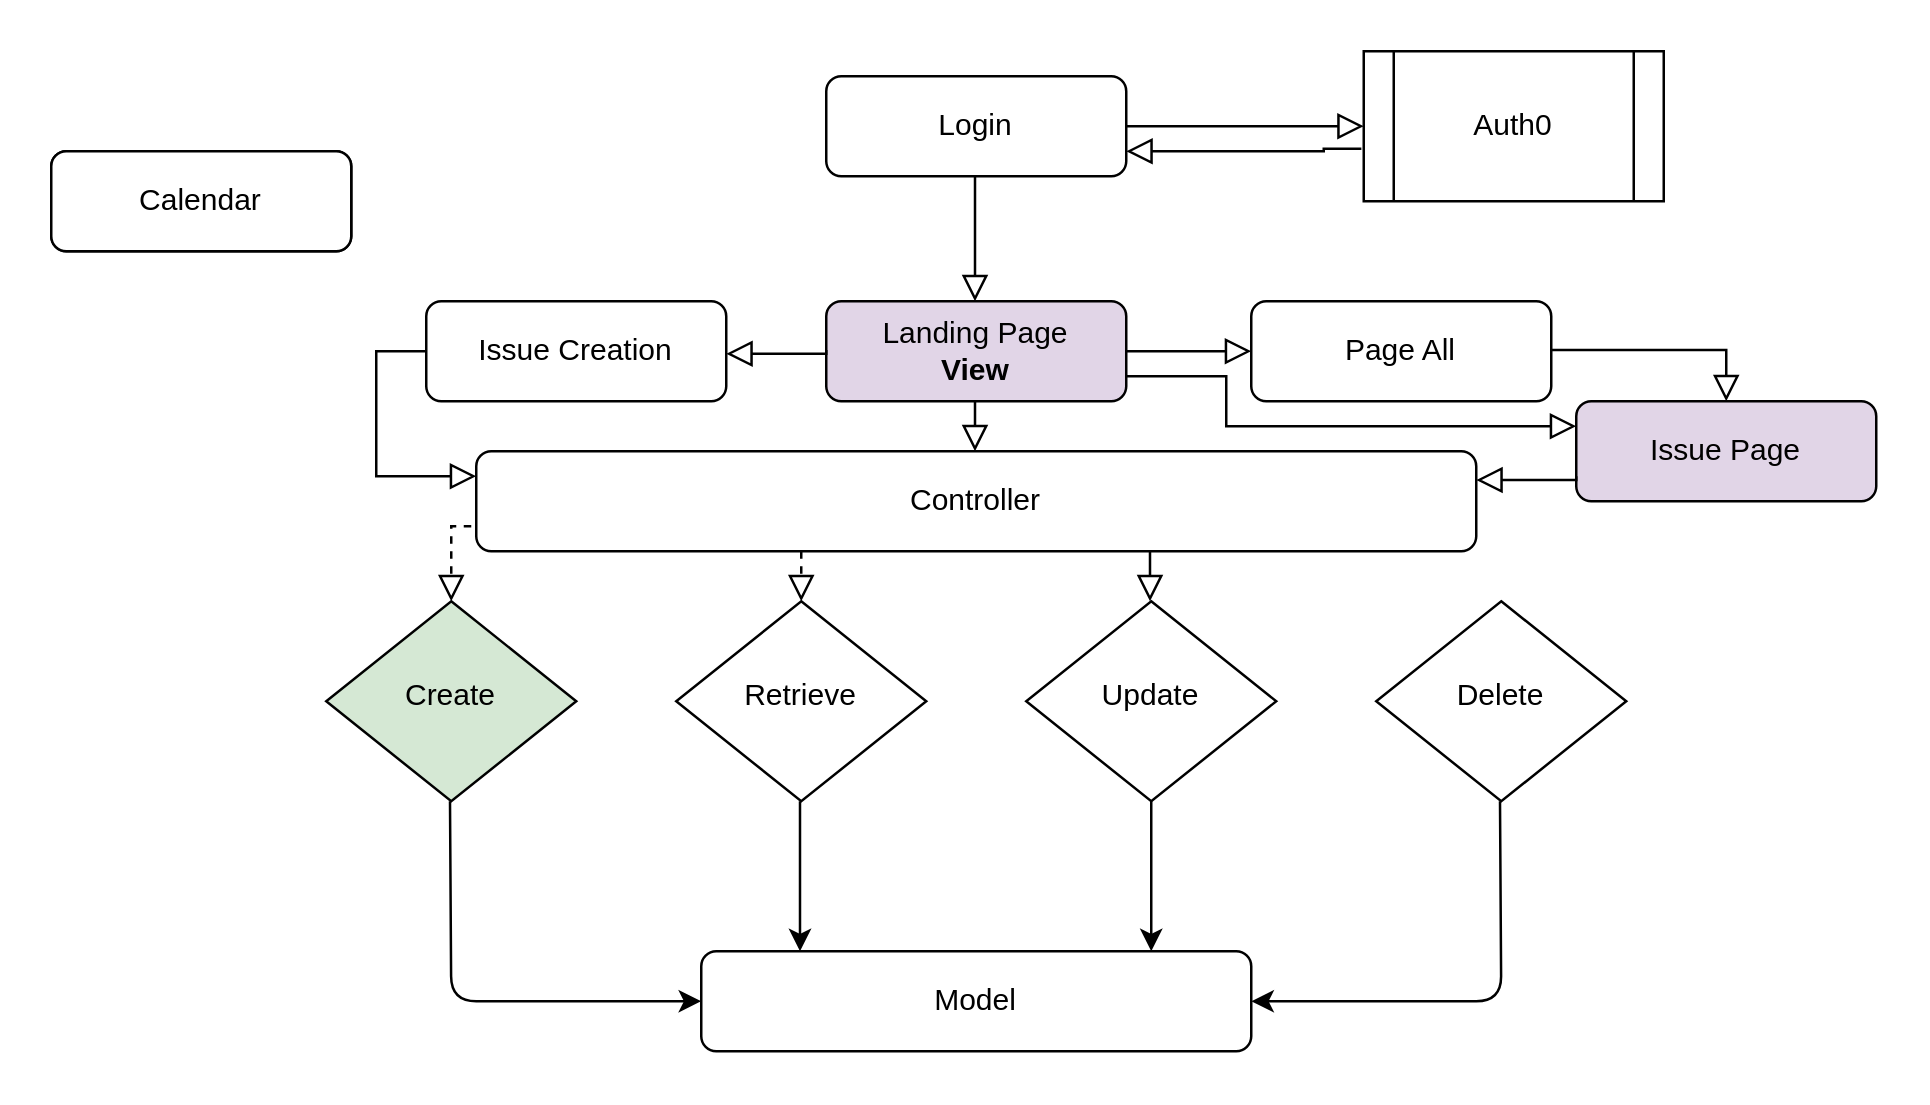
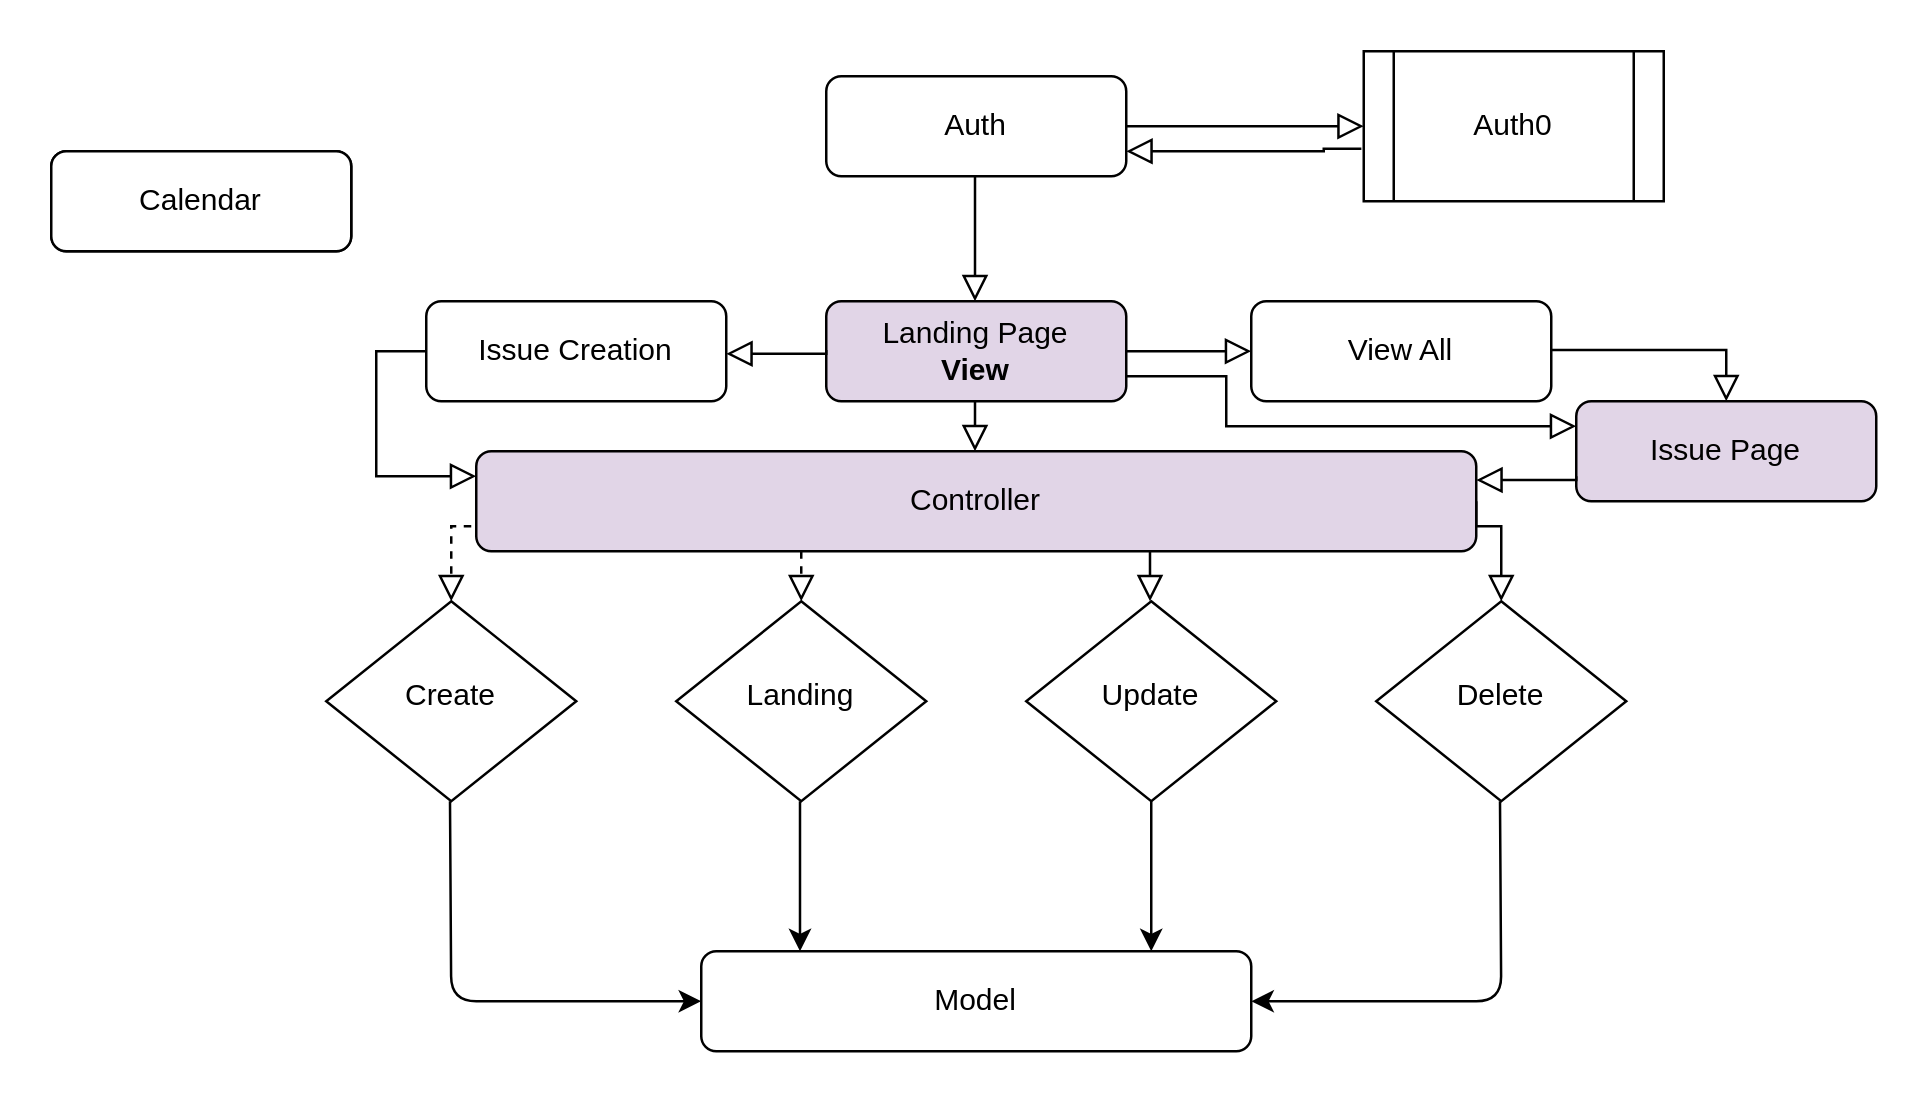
- <mxCell id="7" value="Login" style="rounded=1;whiteSpace=wrap;html=1;fontSize=12;glass=0;strokeWidth=1;shadow=0;" parent="1" vertex="1"><mxGeometry x="330" y="30" width="120" height="40" as="geometry" /></mxCell>
+ <mxCell id="7" value="Auth" style="rounded=1;whiteSpace=wrap;html=1;fontSize=12;glass=0;strokeWidth=1;shadow=0;" parent="1" vertex="1"><mxGeometry x="330" y="30" width="120" height="40" as="geometry" /></mxCell>
- <mxCell id="29" value="Page All" style="rounded=1;whiteSpace=wrap;html=1;fontSize=12;glass=0;strokeWidth=1;shadow=0;" vertex="1" parent="1"><mxGeometry x="500" y="120" width="120" height="40" as="geometry" /></mxCell>
+ <mxCell id="29" value="View All" style="rounded=1;whiteSpace=wrap;html=1;fontSize=12;glass=0;strokeWidth=1;shadow=0;" vertex="1" parent="1"><mxGeometry x="500" y="120" width="120" height="40" as="geometry" /></mxCell>
- <mxCell id="17" value="Controller" style="rounded=1;whiteSpace=wrap;html=1;fontSize=12;glass=0;strokeWidth=1;shadow=0;" vertex="1" parent="1"><mxGeometry x="190" y="180" width="400" height="40" as="geometry" /></mxCell>
+ <mxCell id="17" value="Controller" style="rounded=1;whiteSpace=wrap;html=1;fontSize=12;glass=0;strokeWidth=1;shadow=0;fillColor=#e1d5e7;" vertex="1" parent="1"><mxGeometry x="190" y="180" width="400" height="40" as="geometry" /></mxCell>
+ <mxCell id="8" value="" style="rounded=0;html=1;jettySize=auto;orthogonalLoop=1;fontSize=11;endArrow=block;endFill=0;endSize=8;strokeWidth=1;shadow=0;labelBackgroundColor=none;edgeStyle=orthogonalEdgeStyle;entryX=0.5;entryY=0;entryDx=0;entryDy=0;exitX=1;exitY=0.5;exitDx=0;exitDy=0;" parent="1" source="17" target="9" edge="1"><mxGeometry relative="1" as="geometry"><mxPoint x="600" y="140" as="sourcePoint" /><mxPoint x="620" y="230" as="targetPoint" /><Array as="points"><mxPoint x="590" y="210" /><mxPoint x="600" y="210" /></Array></mxGeometry></mxCell>
- <mxCell id="13" value="Retrieve" style="rhombus;whiteSpace=wrap;html=1;shadow=0;fontFamily=Helvetica;fontSize=12;align=center;strokeWidth=1;spacing=6;spacingTop=-4;" parent="1" vertex="1"><mxGeometry x="270" y="240" width="100" height="80" as="geometry" /></mxCell>
+ <mxCell id="13" value="Landing" style="rhombus;whiteSpace=wrap;html=1;shadow=0;fontFamily=Helvetica;fontSize=12;align=center;strokeWidth=1;spacing=6;spacingTop=-4;" parent="1" vertex="1"><mxGeometry x="270" y="240" width="100" height="80" as="geometry" /></mxCell>
- <mxCell id="4" value="Create" style="rhombus;whiteSpace=wrap;html=1;shadow=0;fontFamily=Helvetica;fontSize=12;align=center;strokeWidth=1;spacing=6;spacingTop=-4;fillColor=#d5e8d4;" parent="1" vertex="1"><mxGeometry x="130" y="240" width="100" height="80" as="geometry" /></mxCell>
+ <mxCell id="4" value="Create" style="rhombus;whiteSpace=wrap;html=1;shadow=0;fontFamily=Helvetica;fontSize=12;align=center;strokeWidth=1;spacing=6;spacingTop=-4;" parent="1" vertex="1"><mxGeometry x="130" y="240" width="100" height="80" as="geometry" /></mxCell>
